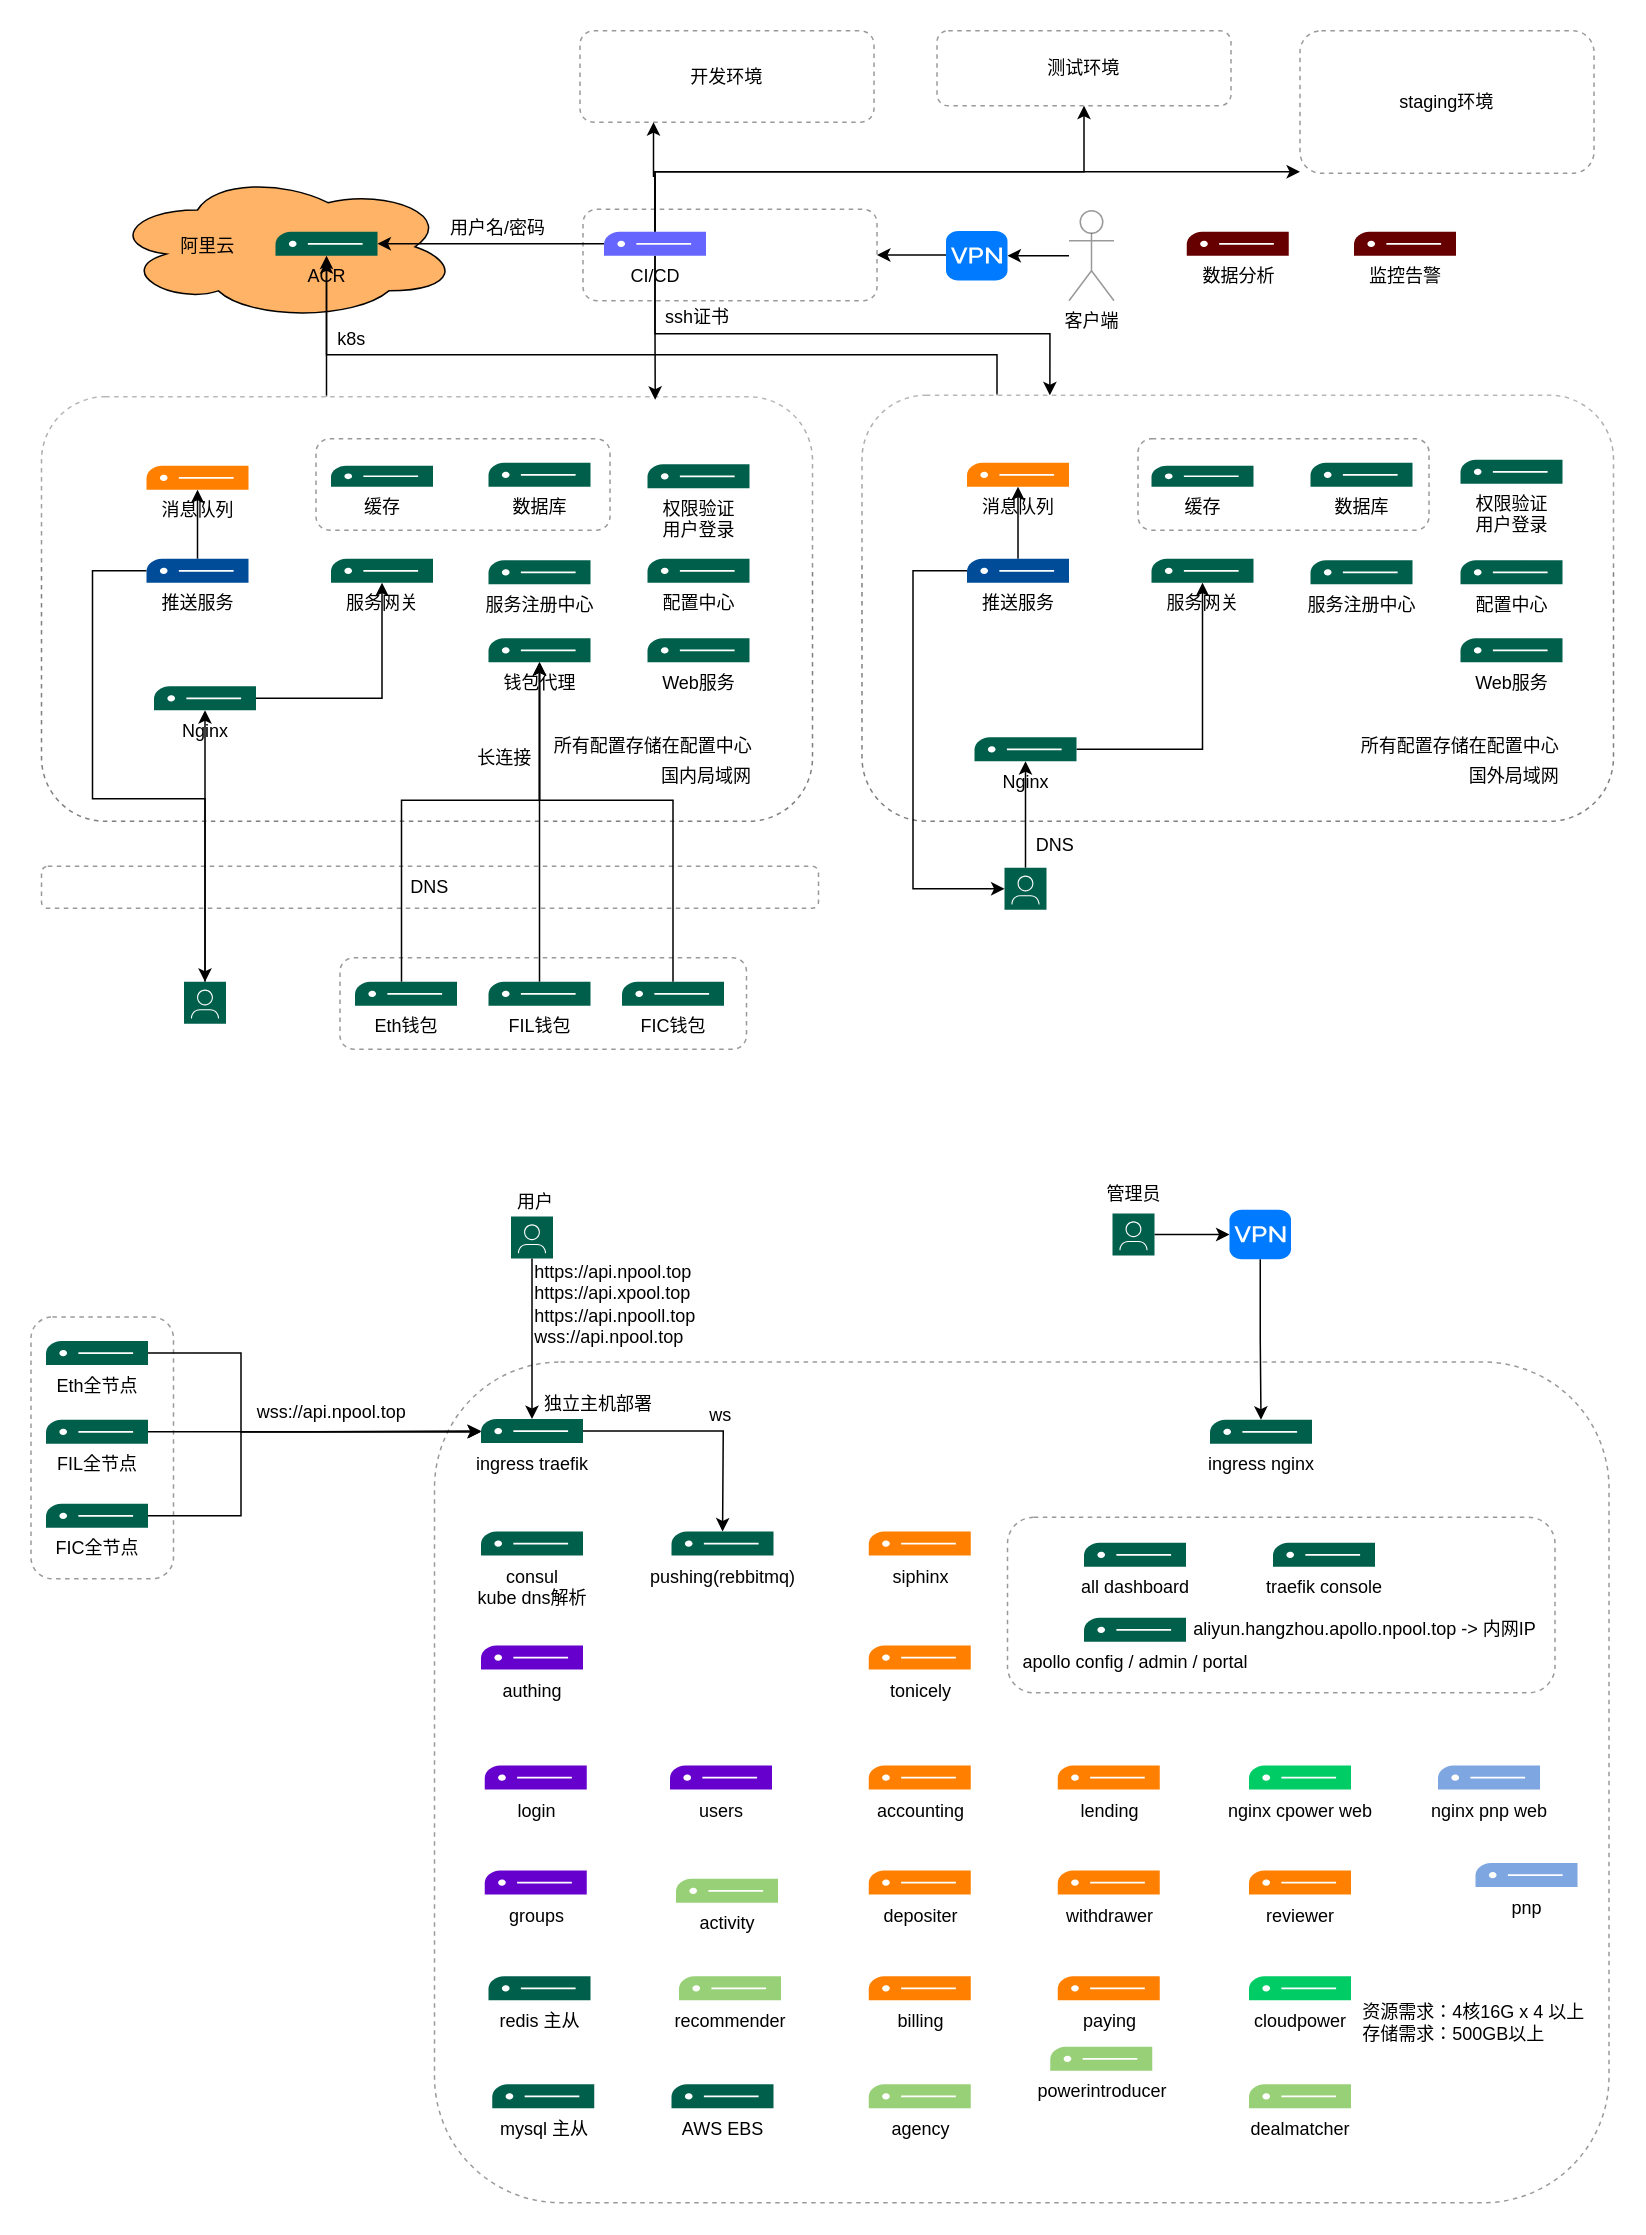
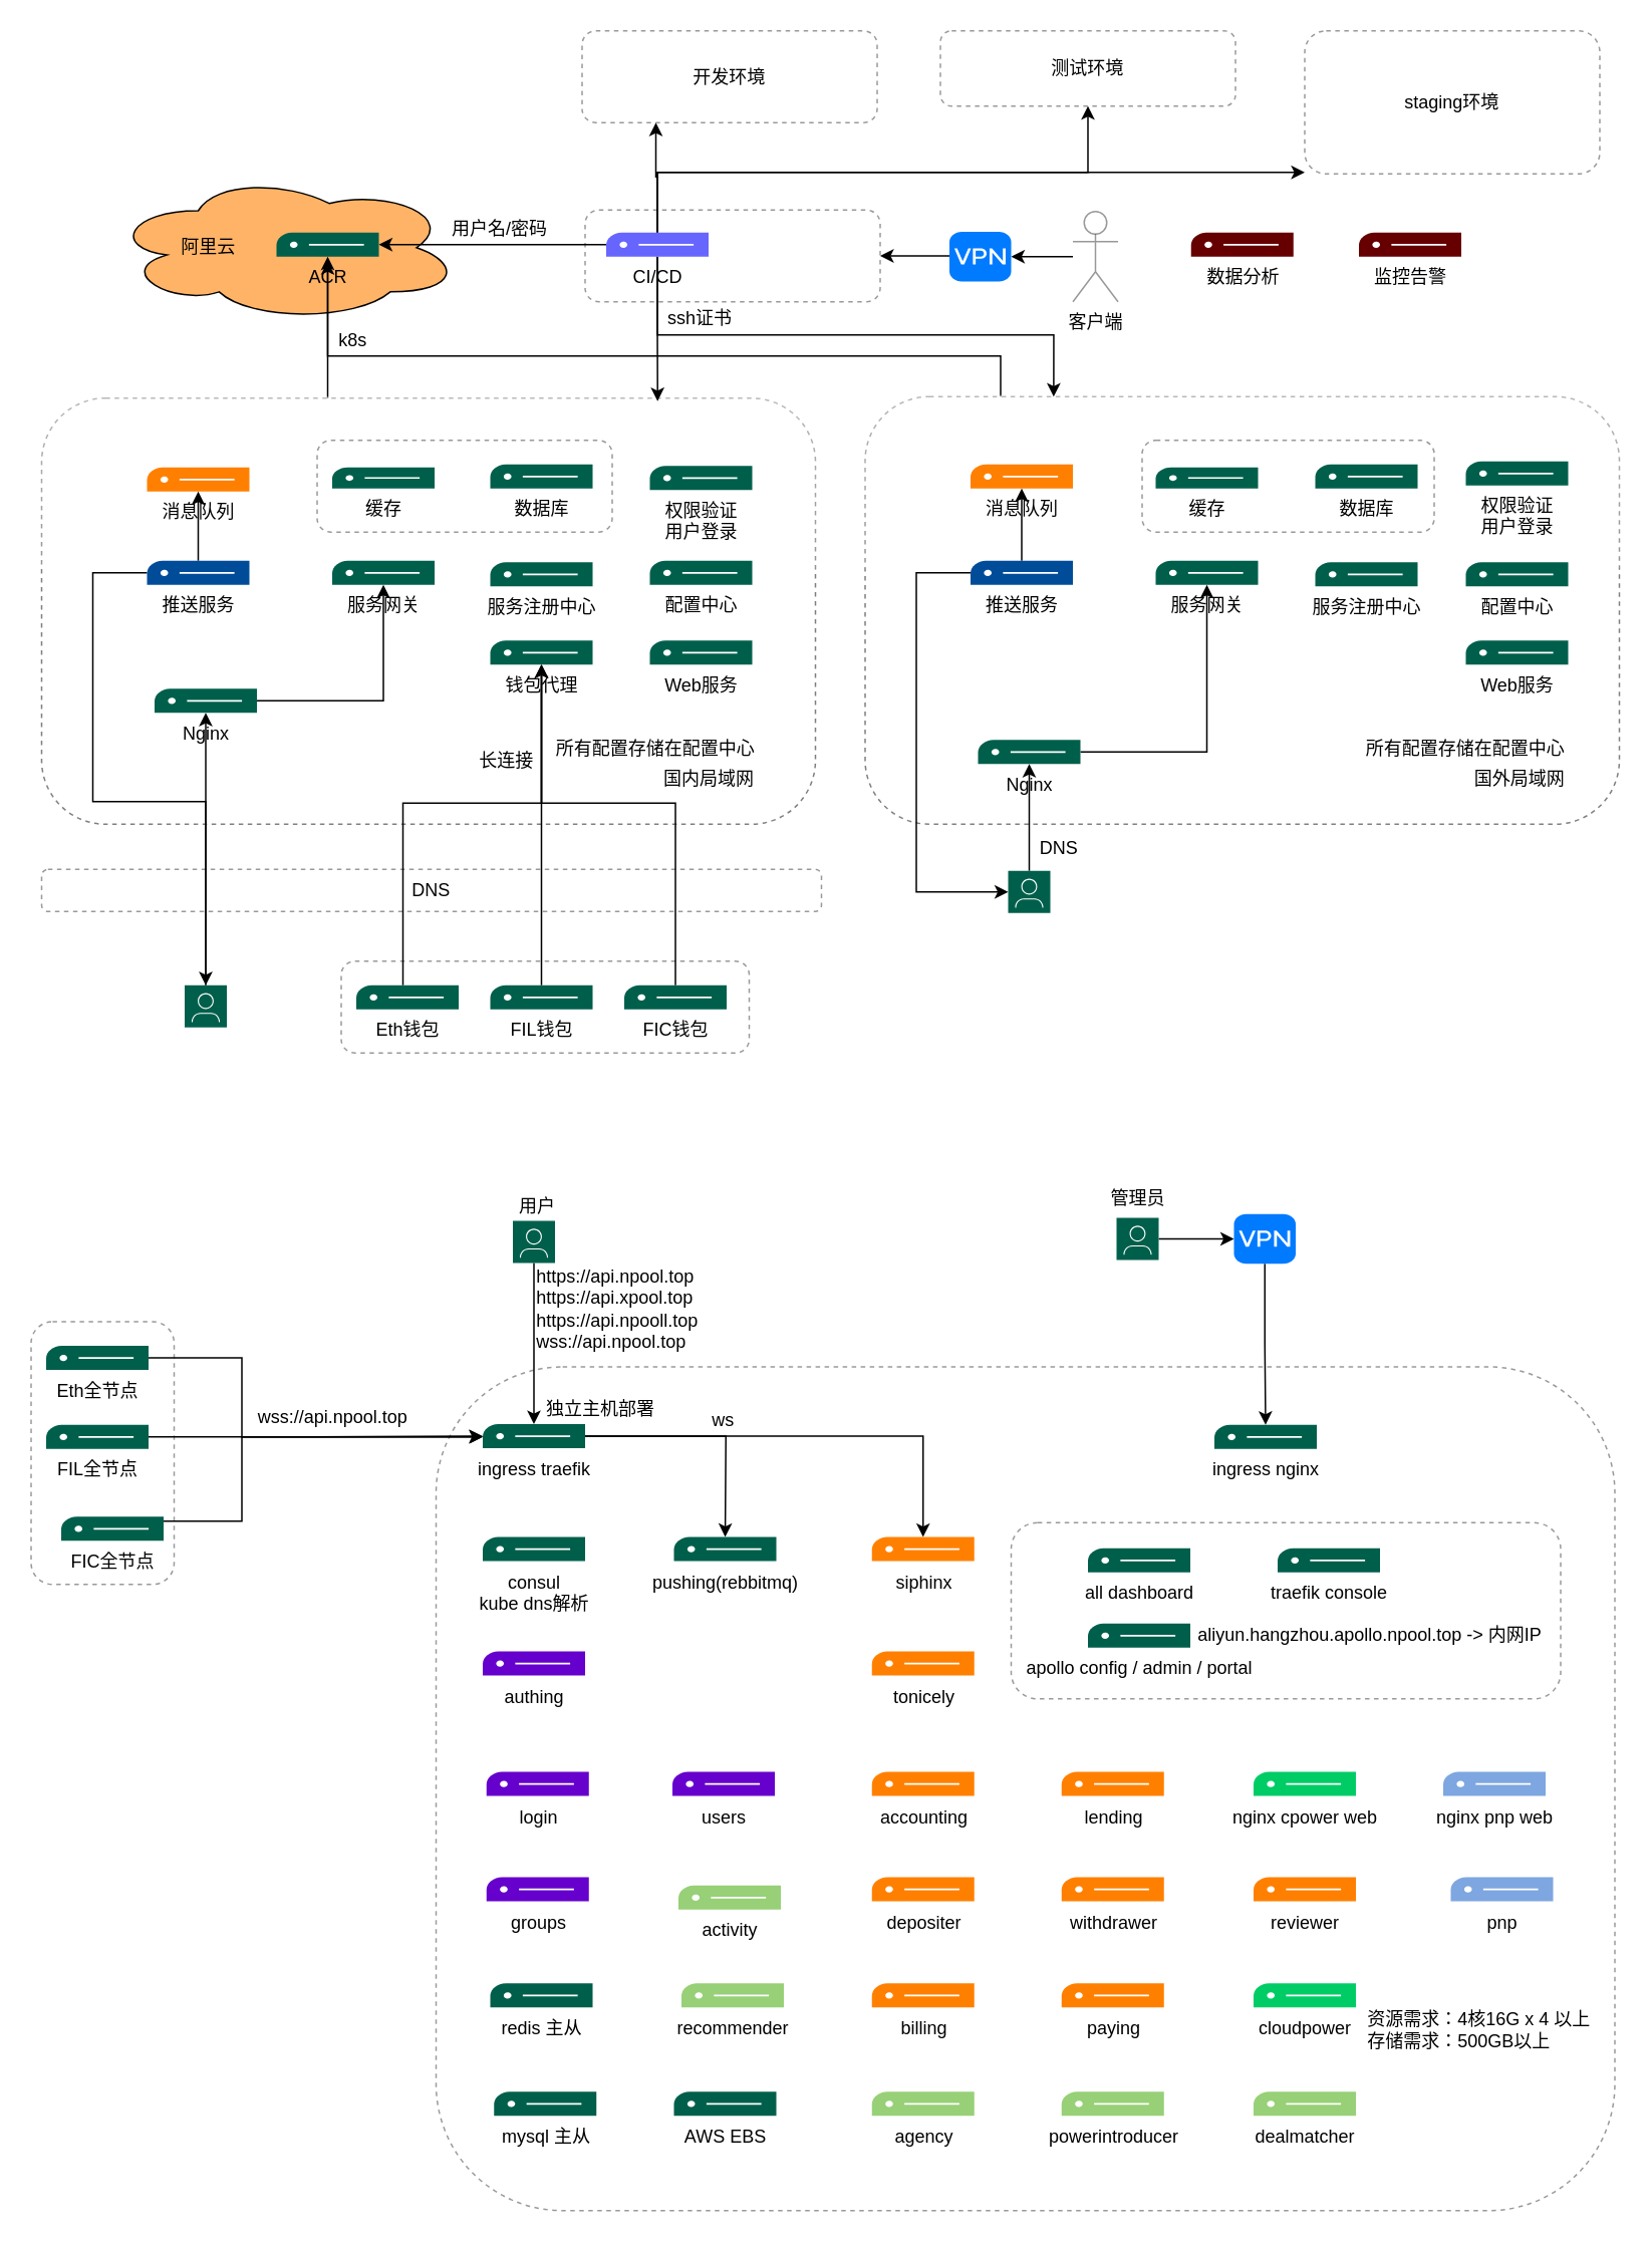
+ <mxCell id="79" style="edgeStyle=orthogonalEdgeStyle;rounded=0;orthogonalLoop=1;jettySize=auto;html=1;" parent="1" source="80" target="92" edge="1"><mxGeometry relative="1" as="geometry" /></mxCell>
- <mxCell id="108" value="FIC全节点" style="sketch=0;pointerEvents=1;shadow=0;dashed=0;html=1;strokeColor=none;fillColor=#005F4B;labelPosition=center;verticalLabelPosition=bottom;verticalAlign=top;align=center;outlineConnect=0;shape=mxgraph.veeam2.1u_server;direction=east;resizeWidth=1;resizeHeight=1;" parent="1" vertex="1"><mxGeometry x="30" y="1002" width="68" height="16" as="geometry" /></mxCell>
+ <mxCell id="108" value="FIC全节点" style="sketch=0;pointerEvents=1;shadow=0;dashed=0;html=1;strokeColor=none;fillColor=#005F4B;labelPosition=center;verticalLabelPosition=bottom;verticalAlign=top;align=center;outlineConnect=0;shape=mxgraph.veeam2.1u_server;direction=east;resizeWidth=1;resizeHeight=1;" parent="1" vertex="1"><mxGeometry x="40" y="1007" width="68" height="16" as="geometry" /></mxCell>
- <mxCell id="123" value="pnp" style="sketch=0;pointerEvents=1;shadow=0;dashed=0;html=1;strokeColor=none;labelPosition=center;verticalLabelPosition=bottom;verticalAlign=top;align=center;outlineConnect=0;shape=mxgraph.veeam2.1u_server;direction=east;resizeWidth=1;resizeHeight=1;fillColor=#7EA6E0;" parent="1" vertex="1"><mxGeometry x="983" y="1241.5" width="68" height="16" as="geometry" /></mxCell>
+ <mxCell id="123" value="pnp" style="sketch=0;pointerEvents=1;shadow=0;dashed=0;html=1;strokeColor=none;labelPosition=center;verticalLabelPosition=bottom;verticalAlign=top;align=center;outlineConnect=0;shape=mxgraph.veeam2.1u_server;direction=east;resizeWidth=1;resizeHeight=1;fillColor=#7EA6E0;" parent="1" vertex="1"><mxGeometry x="963" y="1246.5" width="68" height="16" as="geometry" /></mxCell>
- <mxCell id="131" value="powerintroducer" style="sketch=0;pointerEvents=1;shadow=0;dashed=0;html=1;strokeColor=none;labelPosition=center;verticalLabelPosition=bottom;verticalAlign=top;align=center;outlineConnect=0;shape=mxgraph.veeam2.1u_server;direction=east;resizeWidth=1;resizeHeight=1;fillColor=#97D077;" parent="1" vertex="1"><mxGeometry x="699.5" y="1364" width="68" height="16" as="geometry" /></mxCell>
+ <mxCell id="131" value="powerintroducer" style="sketch=0;pointerEvents=1;shadow=0;dashed=0;html=1;strokeColor=none;labelPosition=center;verticalLabelPosition=bottom;verticalAlign=top;align=center;outlineConnect=0;shape=mxgraph.veeam2.1u_server;direction=east;resizeWidth=1;resizeHeight=1;fillColor=#97D077;" parent="1" vertex="1"><mxGeometry x="704.5" y="1389" width="68" height="16" as="geometry" /></mxCell>
